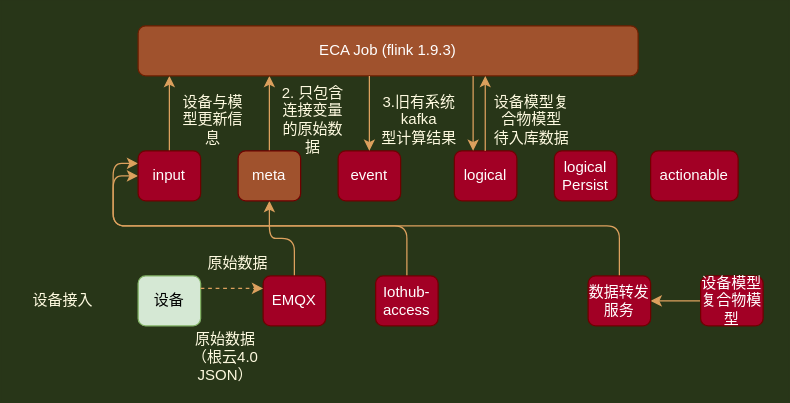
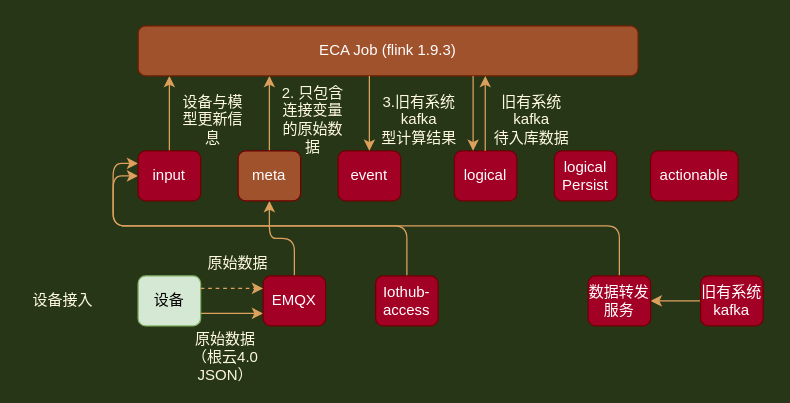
- <mxCell id="31" value="设备模型复合物模型&lt;br&gt;待入库数据" style="text;html=1;strokeColor=none;fillColor=none;align=center;verticalAlign=middle;whiteSpace=wrap;rounded=0;sketch=0;fontColor=#FEFAE0;" parent="1" vertex="1"><mxGeometry x="390" y="80" width="70" height="30" as="geometry" /></mxCell>
+ <mxCell id="31" value="旧有系统kafka&lt;br&gt;待入库数据" style="text;html=1;strokeColor=none;fillColor=none;align=center;verticalAlign=middle;whiteSpace=wrap;rounded=0;sketch=0;fontColor=#FEFAE0;" parent="1" vertex="1"><mxGeometry x="390" y="80" width="70" height="30" as="geometry" /></mxCell>
- <mxCell id="13" value="设备模型复合物模型" style="rounded=1;whiteSpace=wrap;html=1;fontSize=12;glass=0;strokeWidth=1;shadow=0;fillColor=#a20025;strokeColor=#6F0000;fontColor=#ffffff;" parent="1" vertex="1"><mxGeometry x="560" y="220" width="50" height="40" as="geometry" /></mxCell>
+ <mxCell id="13" value="旧有系统kafka" style="rounded=1;whiteSpace=wrap;html=1;fontSize=12;glass=0;strokeWidth=1;shadow=0;fillColor=#a20025;strokeColor=#6F0000;fontColor=#ffffff;" parent="1" vertex="1"><mxGeometry x="560" y="220" width="50" height="40" as="geometry" /></mxCell>
+ <mxCell id="2" value="" style="edgeStyle=orthogonalEdgeStyle;curved=0;rounded=1;sketch=0;orthogonalLoop=1;jettySize=auto;html=1;fontColor=#FEFAE0;strokeColor=#DDA15E;fillColor=#BC6C25;" parent="1" source="3" target="6" edge="1"><mxGeometry relative="1" as="geometry"><Array as="points"><mxPoint x="190" y="250" /><mxPoint x="190" y="250" /></Array></mxGeometry></mxCell>
